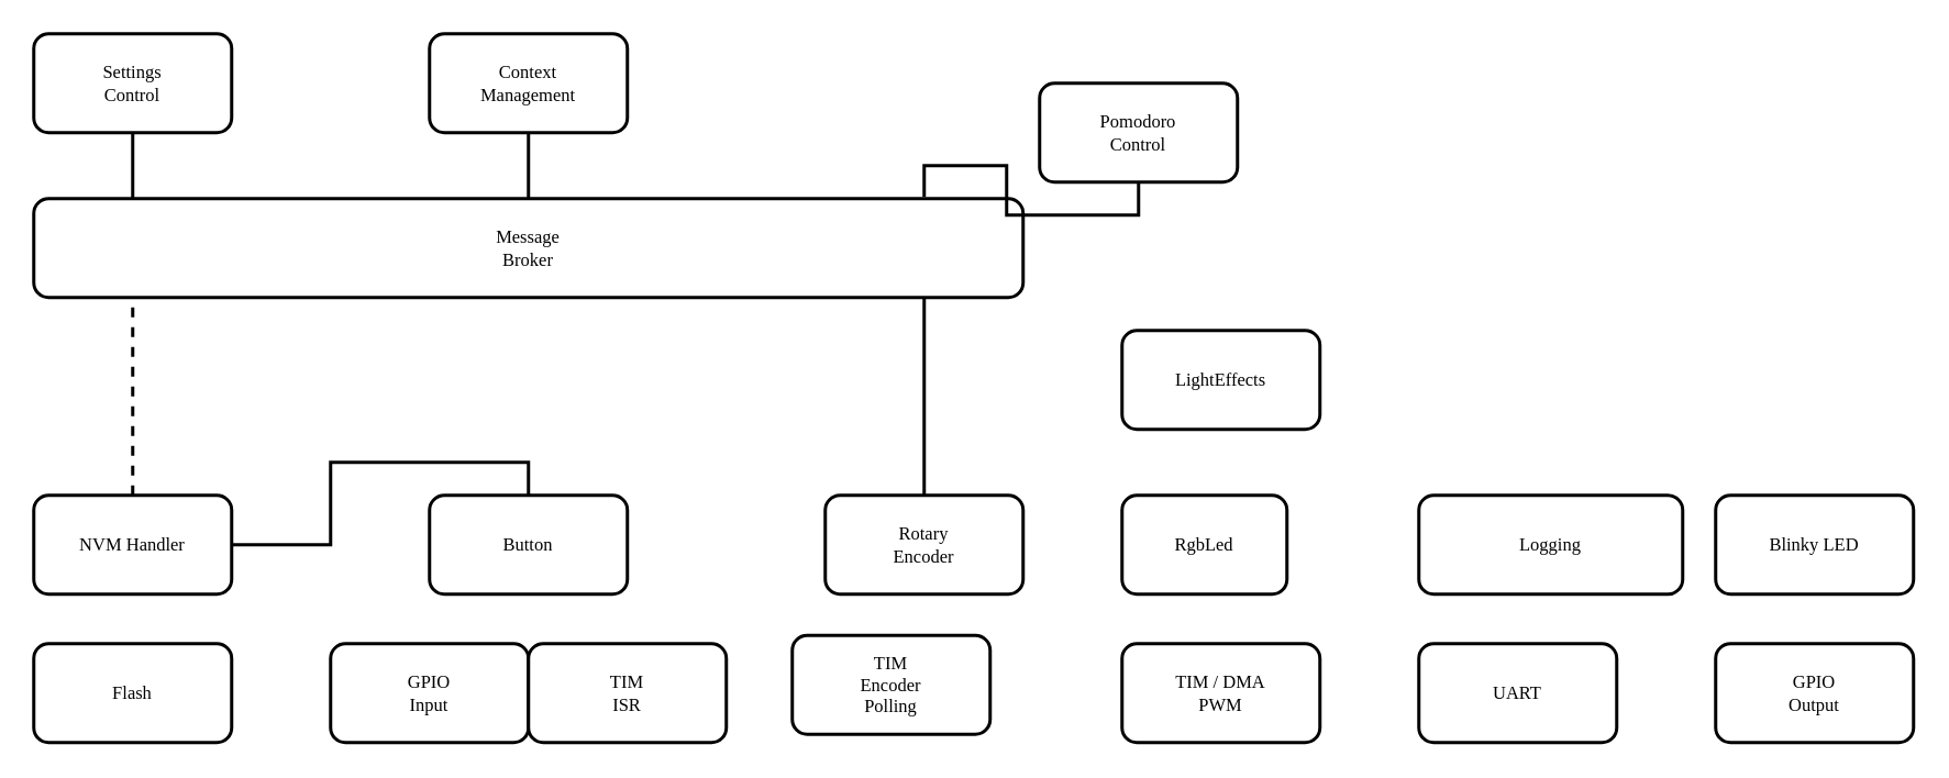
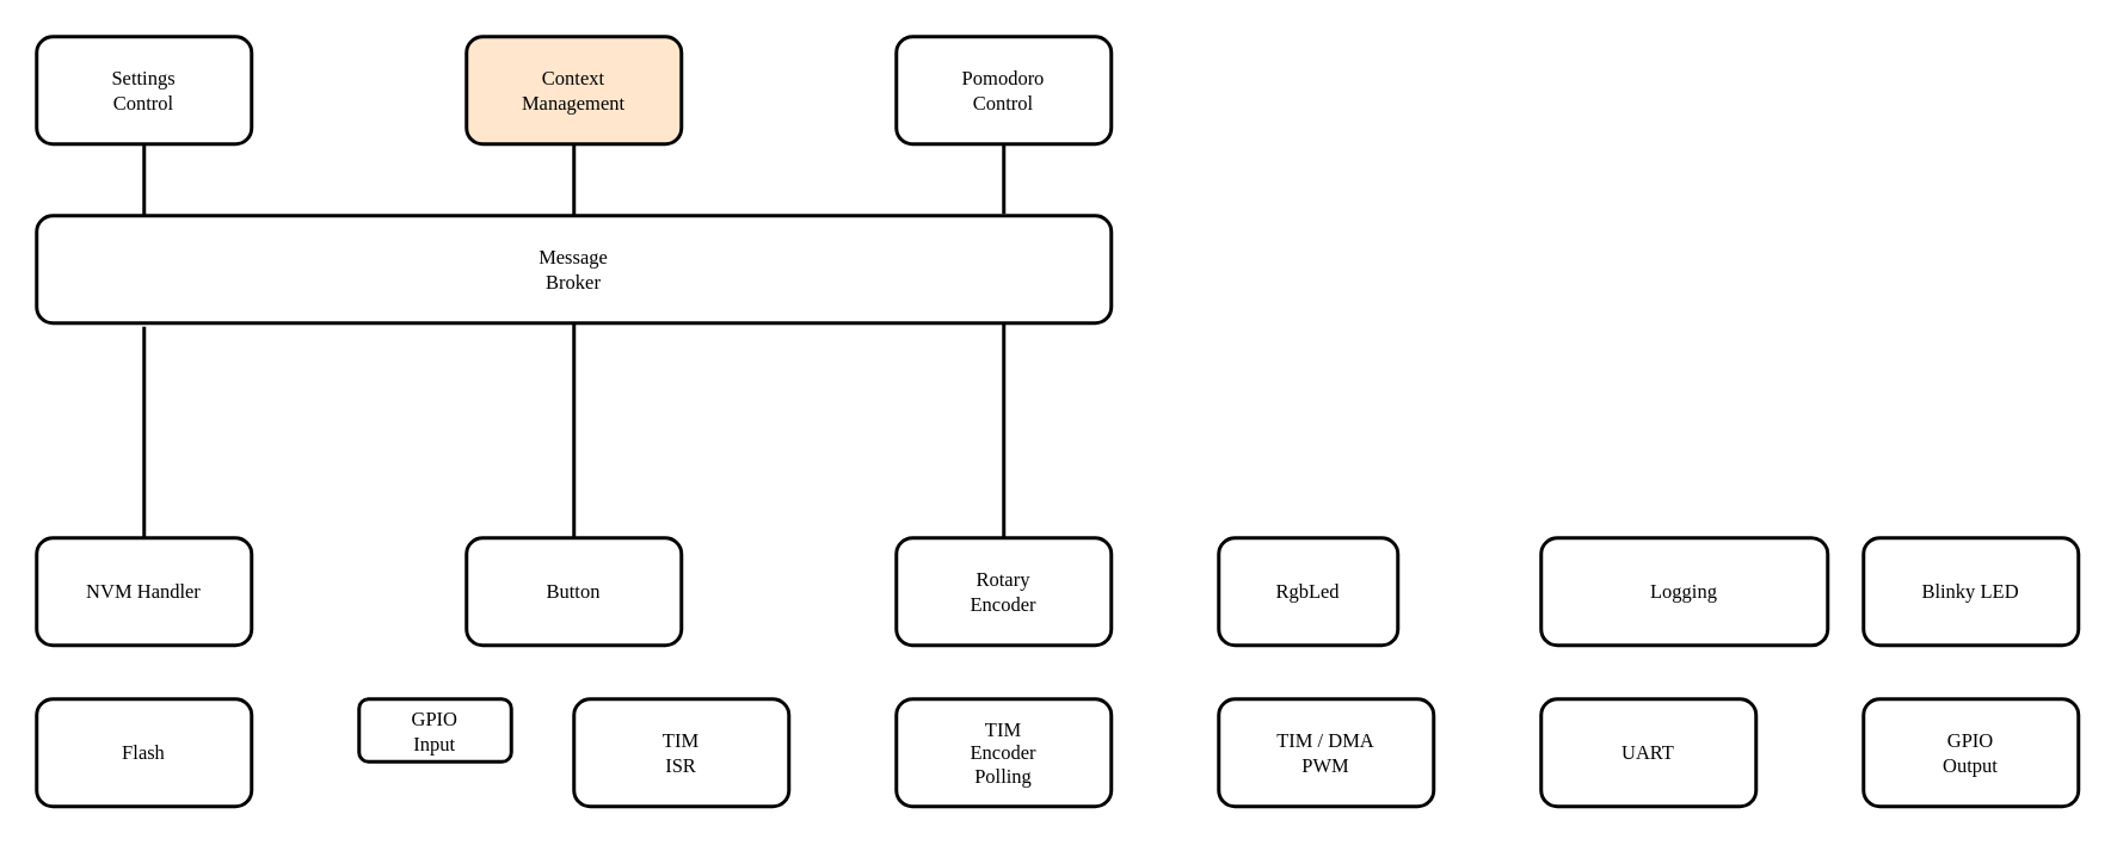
- <mxCell id="25" value="Context&lt;br&gt;Management" style="rounded=1;whiteSpace=wrap;html=1;fontFamily=Roboto Mono;fontSource=https%3A%2F%2Ffonts.googleapis.com%2Fcss%3Ffamily%3DRoboto%2BMono;fontSize=11;fontColor=#000000;strokeWidth=2;" vertex="1" parent="1"><mxGeometry x="260" y="20" width="120" height="60" as="geometry" /></mxCell>
+ <mxCell id="25" value="Context&lt;br&gt;Management" style="rounded=1;whiteSpace=wrap;html=1;fontFamily=Roboto Mono;fontSource=https%3A%2F%2Ffonts.googleapis.com%2Fcss%3Ffamily%3DRoboto%2BMono;fontSize=11;fontColor=#000000;strokeWidth=2;fillColor=#ffe6cc;" vertex="1" parent="1"><mxGeometry x="260" y="20" width="120" height="60" as="geometry" /></mxCell>
- <mxCell id="4" value="Pomodoro &lt;br&gt;Control" style="rounded=1;whiteSpace=wrap;html=1;fontFamily=Roboto Mono;fontSource=https%3A%2F%2Ffonts.googleapis.com%2Fcss%3Ffamily%3DRoboto%2BMono;fontSize=11;fontColor=#000000;strokeWidth=2;" vertex="1" parent="1"><mxGeometry x="630" y="50" width="120" height="60" as="geometry" /></mxCell>
+ <mxCell id="4" value="Pomodoro &lt;br&gt;Control" style="rounded=1;whiteSpace=wrap;html=1;fontFamily=Roboto Mono;fontSource=https%3A%2F%2Ffonts.googleapis.com%2Fcss%3Ffamily%3DRoboto%2BMono;fontSize=11;fontColor=#000000;strokeWidth=2;" vertex="1" parent="1"><mxGeometry x="500" y="20" width="120" height="60" as="geometry" /></mxCell>
- <mxCell id="7" value="LightEffects" style="rounded=1;whiteSpace=wrap;html=1;fontFamily=Roboto Mono;fontSource=https%3A%2F%2Ffonts.googleapis.com%2Fcss%3Ffamily%3DRoboto%2BMono;fontSize=11;fontColor=#000000;strokeWidth=2;" vertex="1" parent="1"><mxGeometry x="680" y="200" width="120" height="60" as="geometry" /></mxCell>
- <mxCell id="19" style="edgeStyle=orthogonalEdgeStyle;rounded=0;orthogonalLoop=1;jettySize=auto;html=1;exitX=0.5;exitY=0;exitDx=0;exitDy=0;entryX=0.1;entryY=1.033;entryDx=0;entryDy=0;entryPerimeter=0;strokeWidth=2;endArrow=none;endFill=0;dashed=1;" edge="1" parent="1" source="20" target="2"><mxGeometry relative="1" as="geometry" /></mxCell>
+ <mxCell id="19" style="edgeStyle=orthogonalEdgeStyle;rounded=0;orthogonalLoop=1;jettySize=auto;html=1;exitX=0.5;exitY=0;exitDx=0;exitDy=0;entryX=0.1;entryY=1.033;entryDx=0;entryDy=0;entryPerimeter=0;strokeWidth=2;endArrow=none;endFill=0;" edge="1" parent="1" source="20" target="2"><mxGeometry relative="1" as="geometry" /></mxCell>
- <mxCell id="5" style="edgeStyle=orthogonalEdgeStyle;rounded=0;orthogonalLoop=1;jettySize=auto;html=1;exitX=0.5;exitY=0;exitDx=0;exitDy=0;strokeWidth=2;endArrow=none;endFill=0;" edge="1" parent="1" source="6" target="20"><mxGeometry relative="1" as="geometry" /></mxCell>
+ <mxCell id="5" style="edgeStyle=orthogonalEdgeStyle;rounded=0;orthogonalLoop=1;jettySize=auto;html=1;exitX=0.5;exitY=0;exitDx=0;exitDy=0;entryX=0.5;entryY=1;entryDx=0;entryDy=0;strokeWidth=2;endArrow=none;endFill=0;" edge="1" parent="1" source="6" target="2"><mxGeometry relative="1" as="geometry" /></mxCell>
- <mxCell id="23" value="TIM&lt;br&gt;Encoder&lt;br&gt;Polling" style="rounded=1;whiteSpace=wrap;html=1;fontFamily=Roboto Mono;fontSource=https%3A%2F%2Ffonts.googleapis.com%2Fcss%3Ffamily%3DRoboto%2BMono;fontSize=11;fontColor=#000000;strokeWidth=2;" vertex="1" parent="1"><mxGeometry x="480" y="385" width="120" height="60" as="geometry" /></mxCell>
+ <mxCell id="23" value="TIM&lt;br&gt;Encoder&lt;br&gt;Polling" style="rounded=1;whiteSpace=wrap;html=1;fontFamily=Roboto Mono;fontSource=https%3A%2F%2Ffonts.googleapis.com%2Fcss%3Ffamily%3DRoboto%2BMono;fontSize=11;fontColor=#000000;strokeWidth=2;" vertex="1" parent="1"><mxGeometry x="500" y="390" width="120" height="60" as="geometry" /></mxCell>
- <mxCell id="10" value="GPIO&lt;br&gt;Input" style="rounded=1;whiteSpace=wrap;html=1;fontFamily=Roboto Mono;fontSource=https%3A%2F%2Ffonts.googleapis.com%2Fcss%3Ffamily%3DRoboto%2BMono;fontSize=11;fontColor=#000000;strokeWidth=2;" vertex="1" parent="1"><mxGeometry x="200" y="390" width="120" height="60" as="geometry" /></mxCell>
+ <mxCell id="10" value="GPIO&lt;br&gt;Input" style="rounded=1;whiteSpace=wrap;html=1;fontFamily=Roboto Mono;fontSource=https%3A%2F%2Ffonts.googleapis.com%2Fcss%3Ffamily%3DRoboto%2BMono;fontSize=11;fontColor=#000000;strokeWidth=2;" vertex="1" parent="1"><mxGeometry x="200" y="390" width="85" height="35" as="geometry" /></mxCell>
